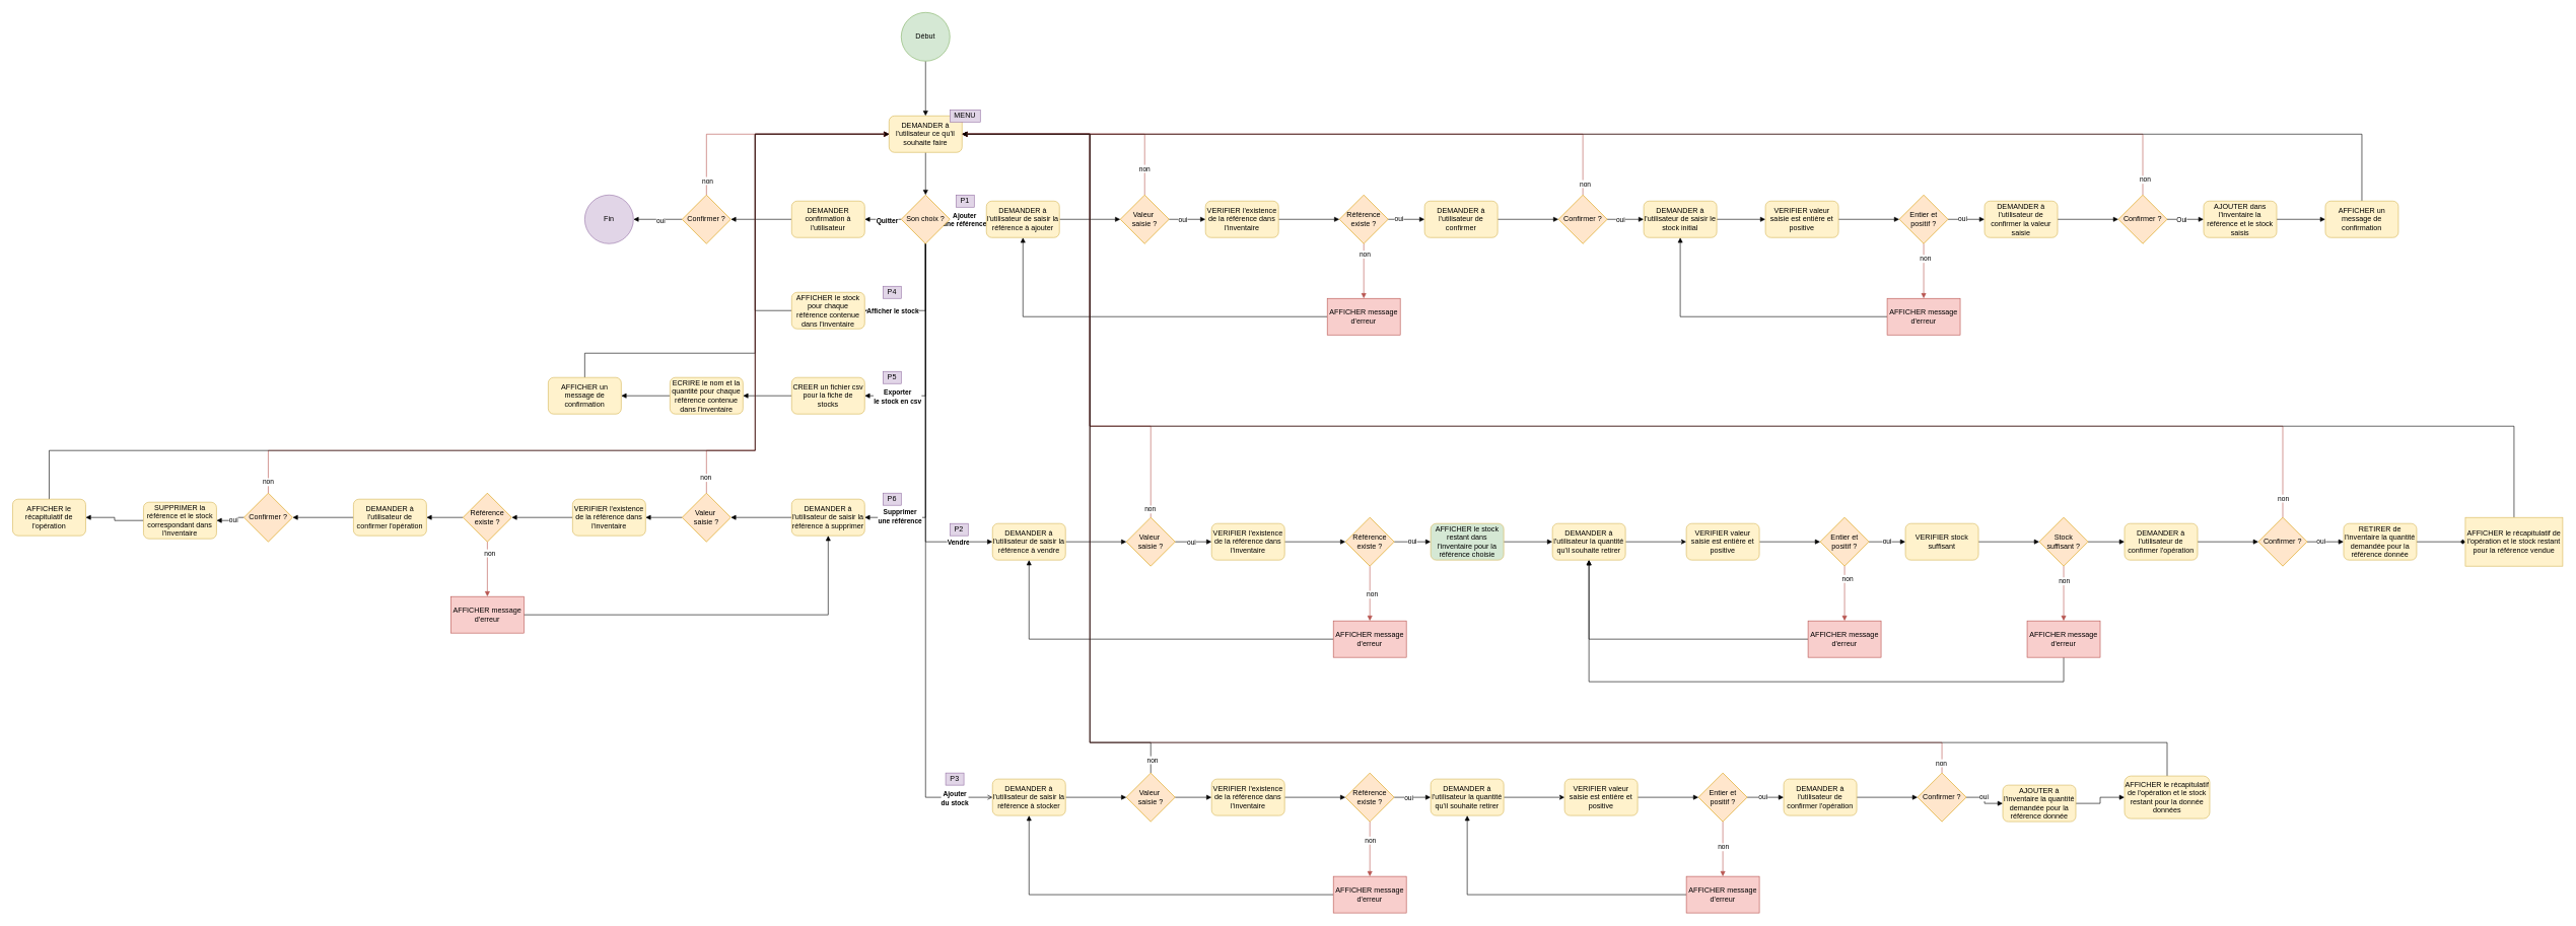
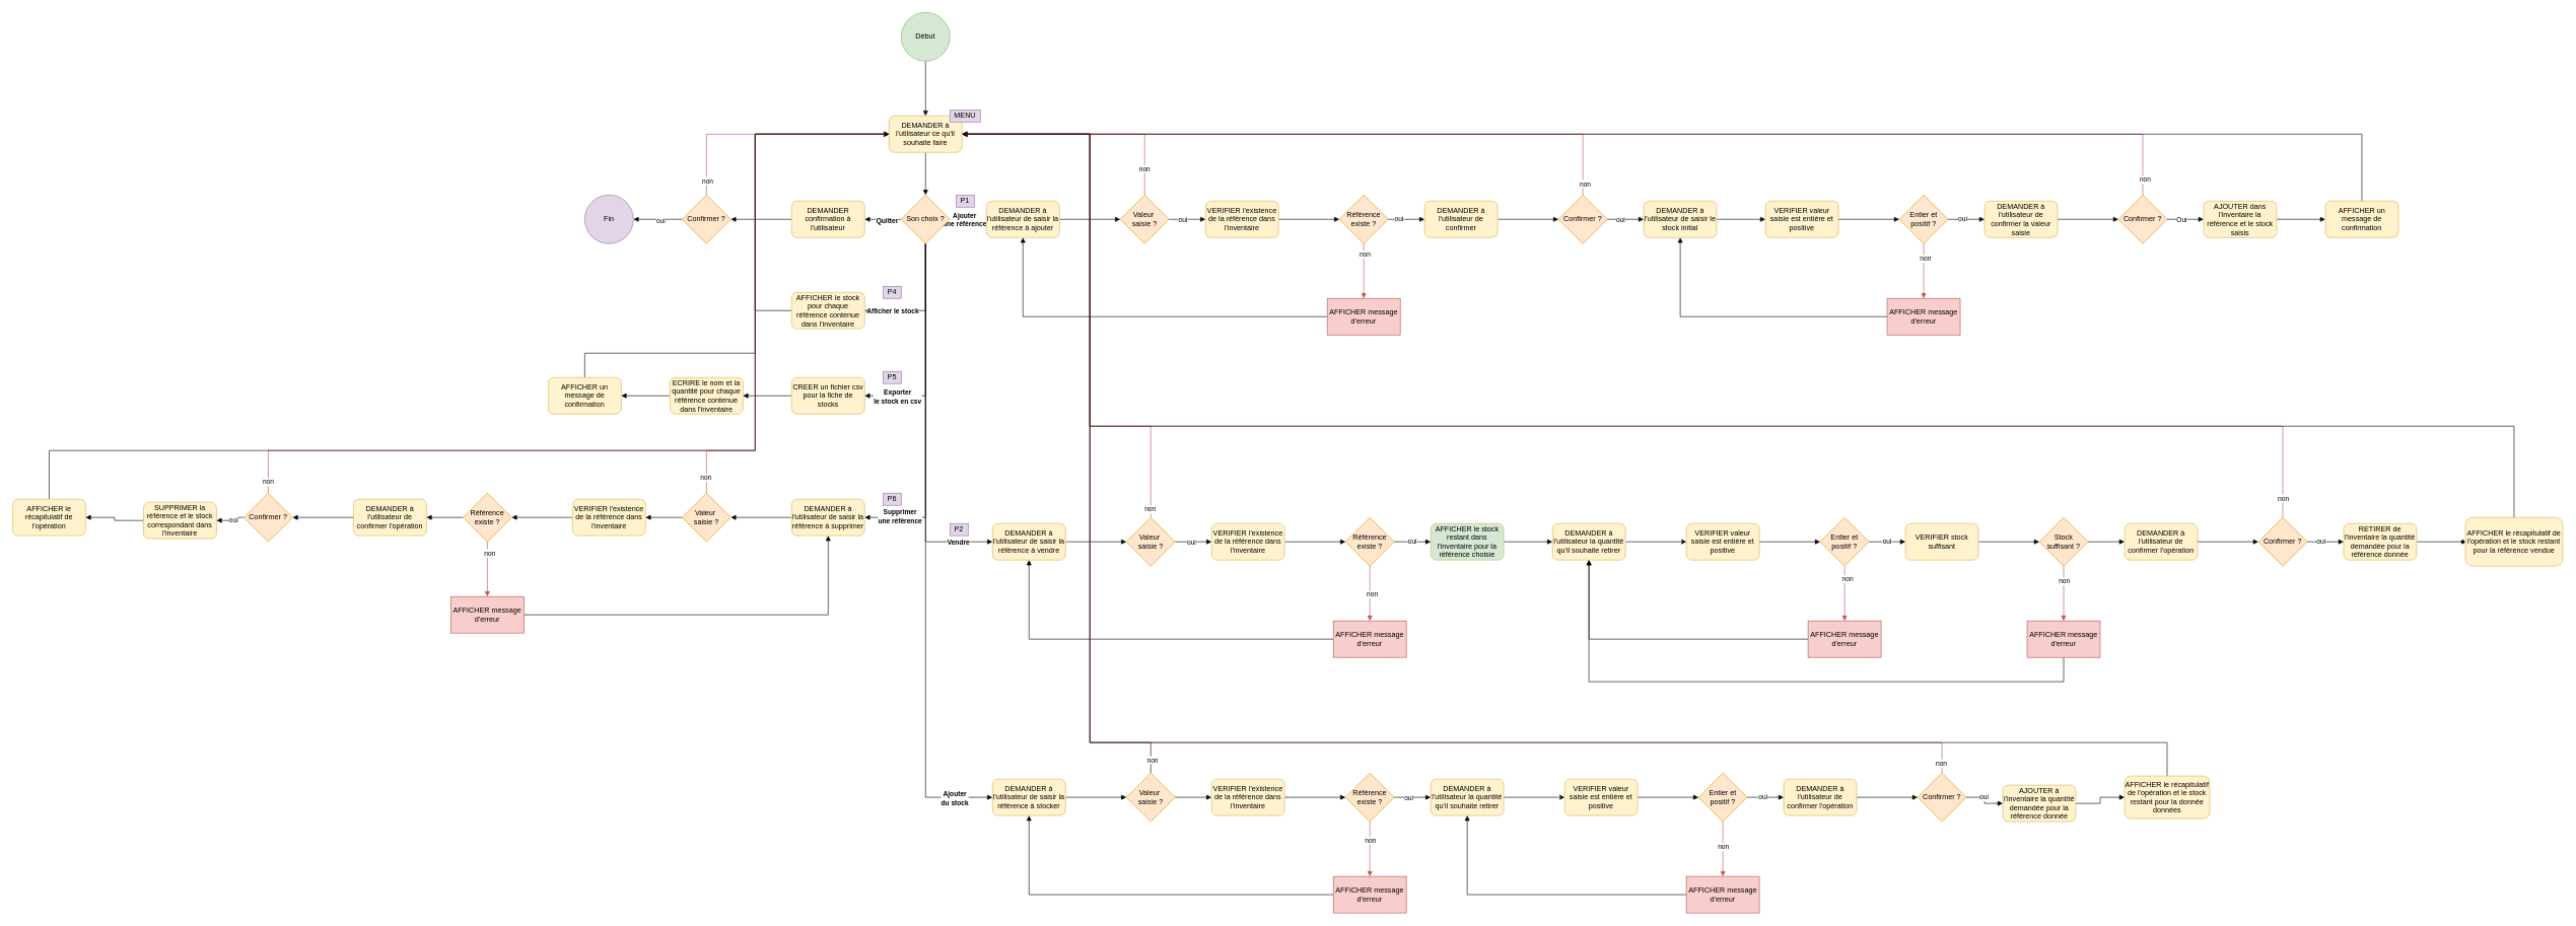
- <mxCell id="119" value="AFFICHER le récapitulatif de l'opération et le stock restant pour la référence vendue" style="whiteSpace=wrap;html=1;fillColor=#fff2cc;strokeColor=#d6b656;rounded=0;" parent="1" vertex="1"><mxGeometry x="4050" y="850" width="160" height="80" as="geometry" /></mxCell>
+ <mxCell id="119" value="AFFICHER le récapitulatif de l'opération et le stock restant pour la référence vendue" style="whiteSpace=wrap;html=1;fillColor=#fff2cc;strokeColor=#d6b656;rounded=1;" parent="1" vertex="1"><mxGeometry x="4050" y="850" width="160" height="80" as="geometry" /></mxCell>
- <mxCell id="192" value="P3" style="whiteSpace=wrap;html=1;fillColor=#e1d5e7;strokeColor=#9673a6;" parent="1" vertex="1"><mxGeometry x="1553" y="1270" width="30" height="20" as="geometry" /></mxCell>
- <mxCell id="14" value="" style="edgeStyle=orthogonalEdgeStyle;rounded=0;orthogonalLoop=1;jettySize=auto;html=1;entryX=0;entryY=0.5;entryDx=0;entryDy=0;endArrow=open;endFill=1;" parent="1" source="22" target="121" edge="1"><mxGeometry relative="1" as="geometry"><Array as="points"><mxPoint x="1520" y="1310" /></Array></mxGeometry></mxCell>
+ <mxCell id="14" value="" style="edgeStyle=orthogonalEdgeStyle;rounded=0;orthogonalLoop=1;jettySize=auto;html=1;entryX=0;entryY=0.5;entryDx=0;entryDy=0;endArrow=block;endFill=1;" parent="1" source="22" target="121" edge="1"><mxGeometry relative="1" as="geometry"><Array as="points"><mxPoint x="1520" y="1310" /></Array></mxGeometry></mxCell>
